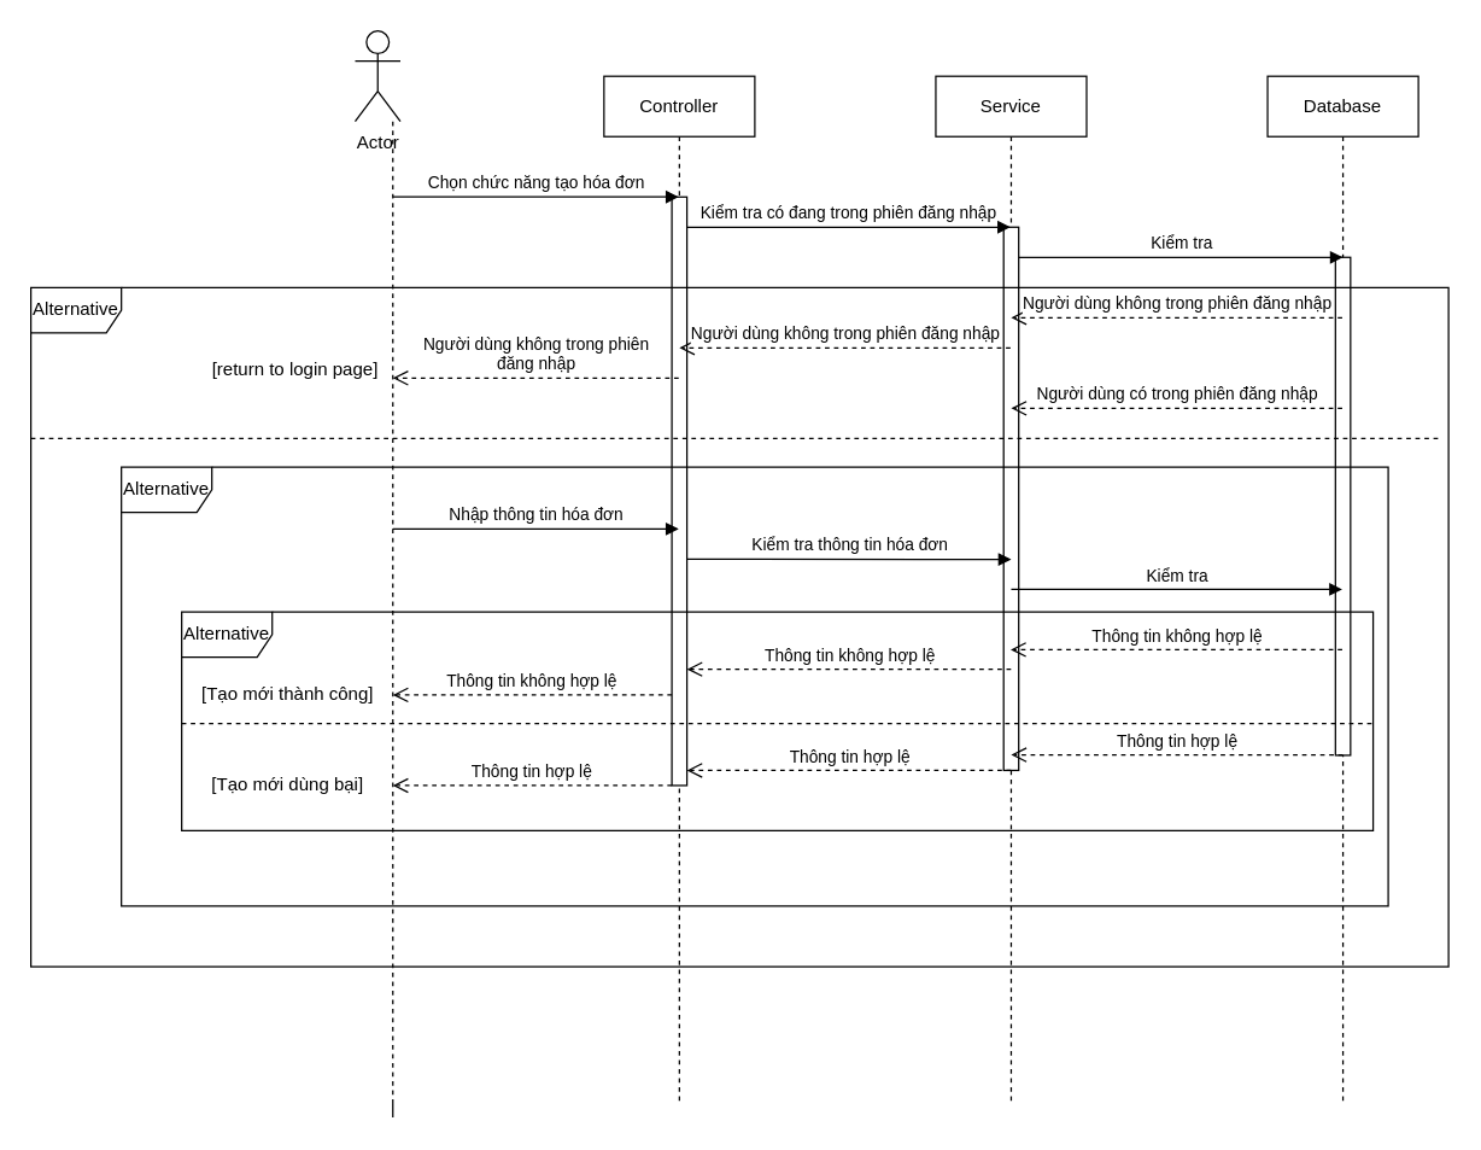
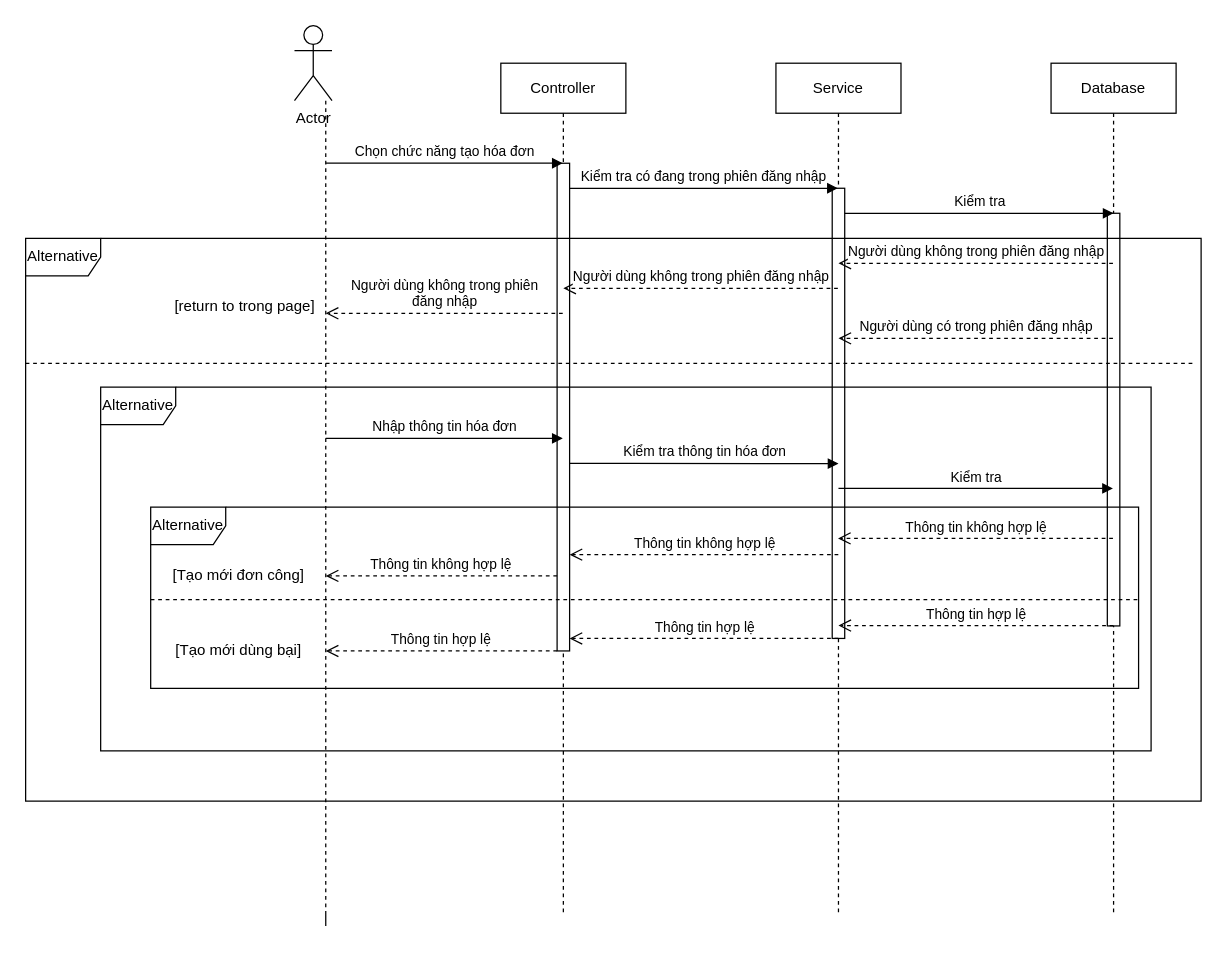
- <mxCell id="17" value="[return to login page]" style="text;html=1;align=center;verticalAlign=middle;resizable=0;points=[];autosize=1;strokeColor=none;fillColor=none;" vertex="1" parent="1"><mxGeometry x="130" y="230" width="130" height="30" as="geometry" /></mxCell>
+ <mxCell id="17" value="[return to trong page]" style="text;html=1;align=center;verticalAlign=middle;resizable=0;points=[];autosize=1;strokeColor=none;fillColor=none;" vertex="1" parent="1"><mxGeometry x="130" y="230" width="130" height="30" as="geometry" /></mxCell>
- <mxCell id="28" value="[Tạo mới thành công]" style="text;html=1;align=center;verticalAlign=middle;resizable=0;points=[];autosize=1;strokeColor=none;fillColor=none;" vertex="1" parent="1"><mxGeometry x="120" y="445" width="140" height="30" as="geometry" /></mxCell>
+ <mxCell id="28" value="[Tạo mới đơn công]" style="text;html=1;align=center;verticalAlign=middle;resizable=0;points=[];autosize=1;strokeColor=none;fillColor=none;" vertex="1" parent="1"><mxGeometry x="120" y="445" width="140" height="30" as="geometry" /></mxCell>
